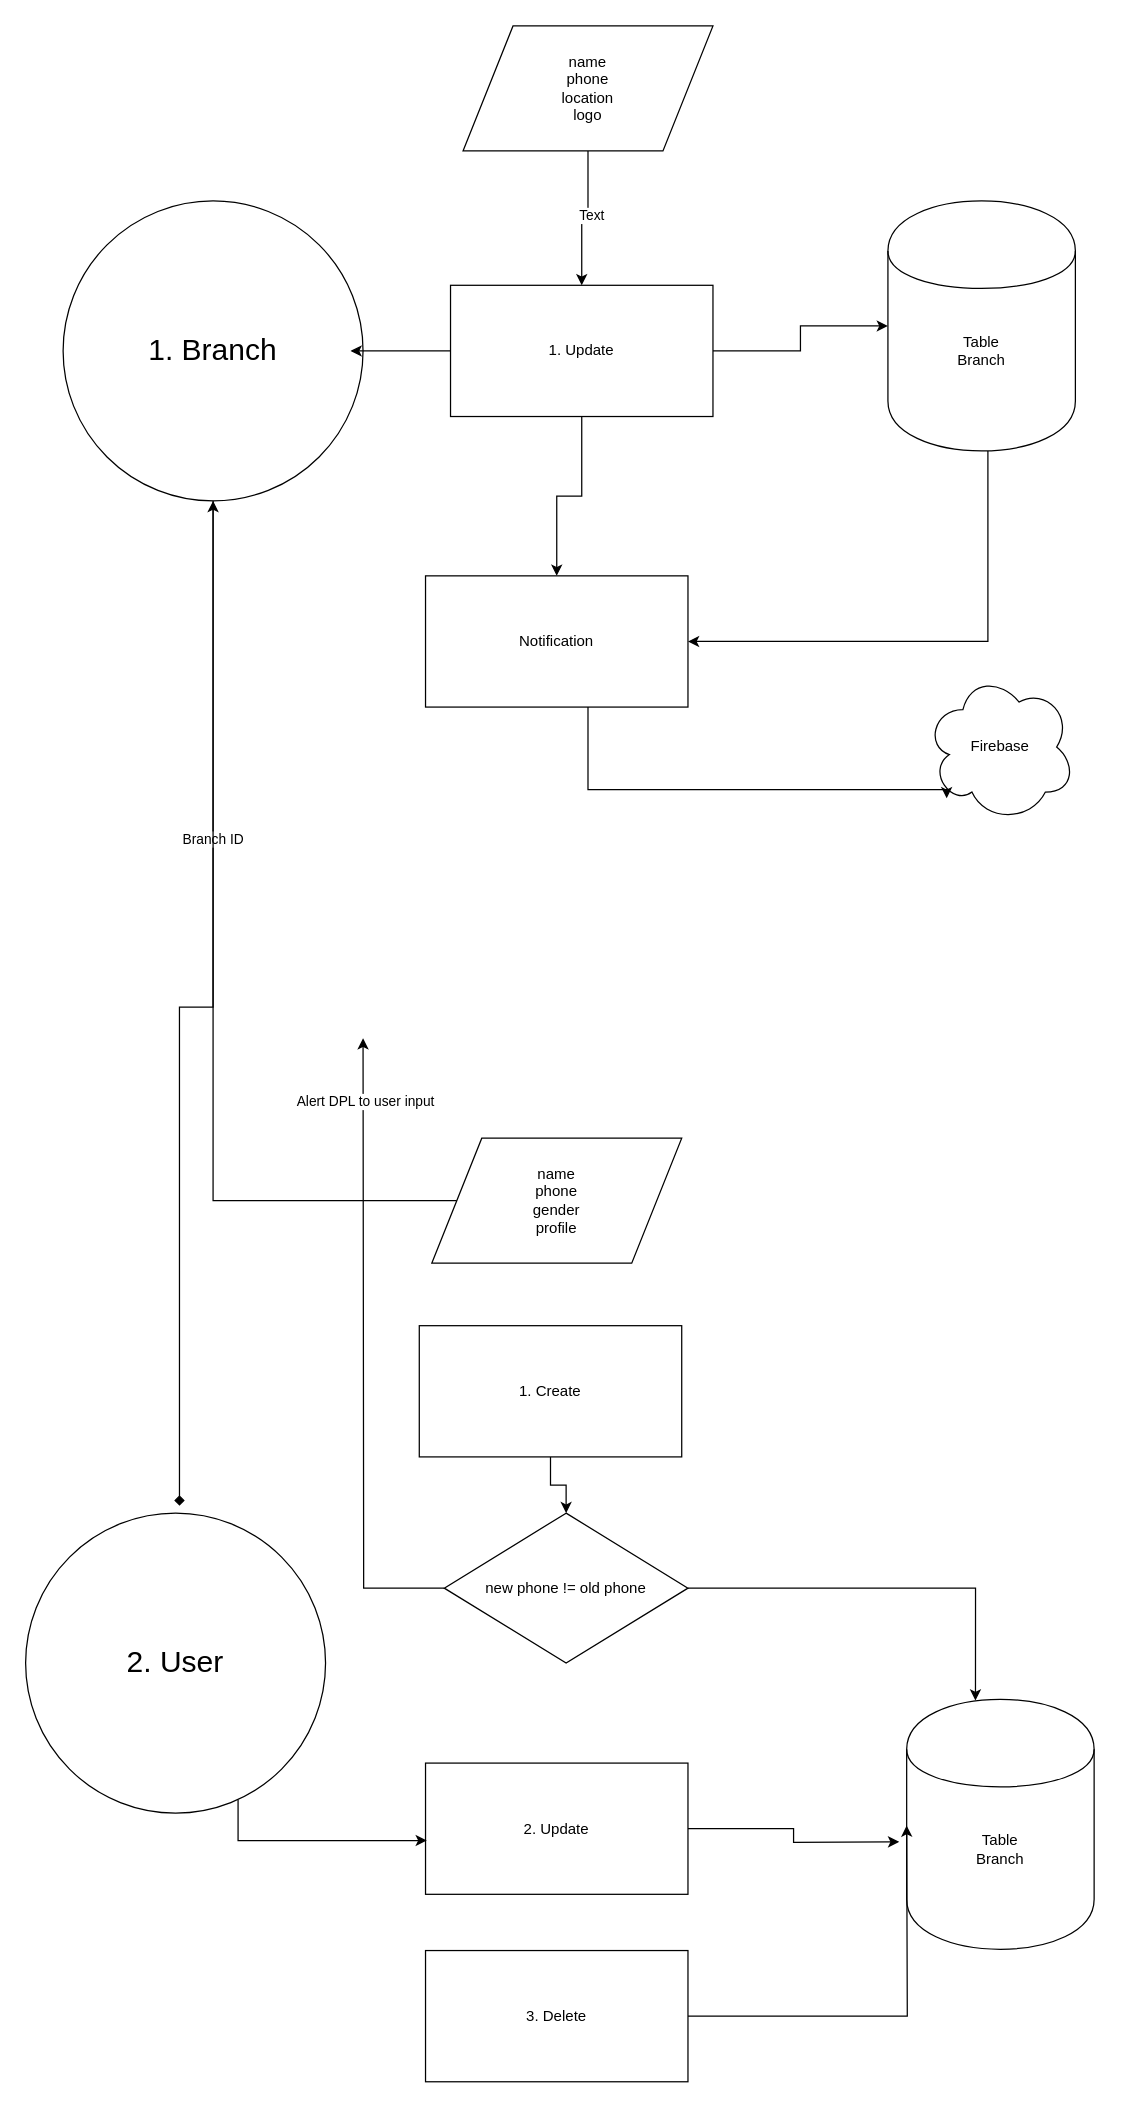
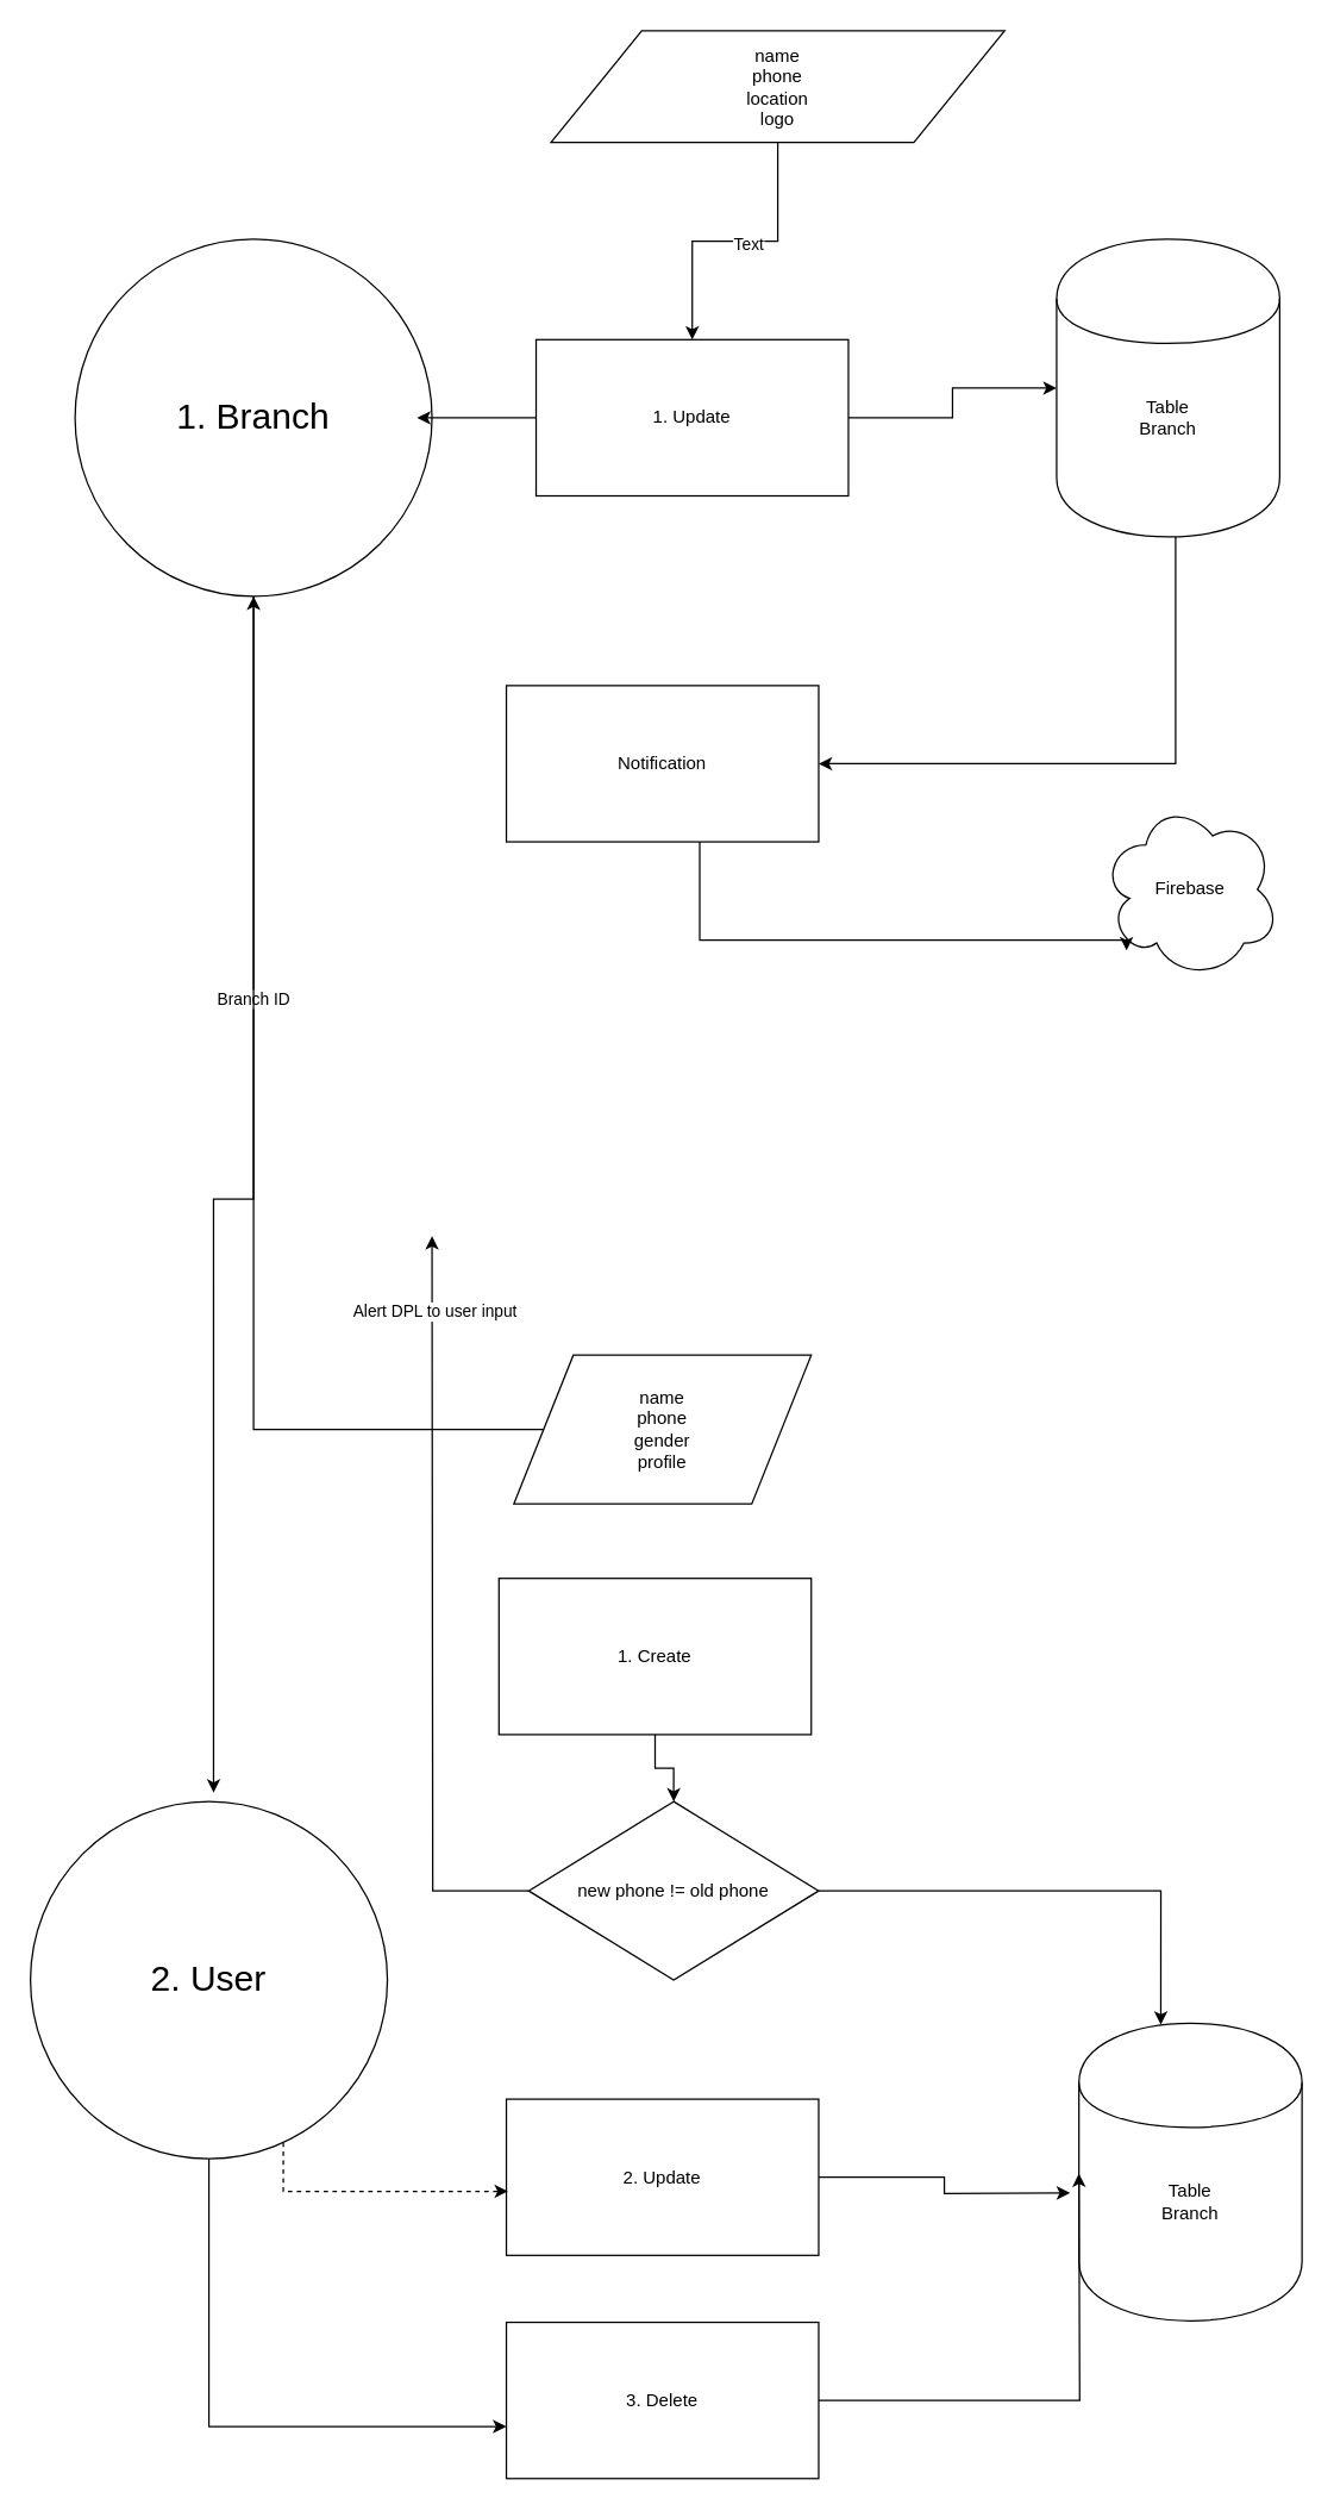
- <mxCell id="9" value="name&lt;div&gt;phone&lt;/div&gt;&lt;div&gt;location&lt;/div&gt;&lt;div&gt;logo&lt;/div&gt;" style="shape=parallelogram;perimeter=parallelogramPerimeter;whiteSpace=wrap;html=1;dashed=0;" vertex="1" parent="1"><mxGeometry x="370" y="20" width="200" height="100" as="geometry" /></mxCell>
+ <mxCell id="9" value="name&lt;div&gt;phone&lt;/div&gt;&lt;div&gt;location&lt;/div&gt;&lt;div&gt;logo&lt;/div&gt;" style="shape=parallelogram;perimeter=parallelogramPerimeter;whiteSpace=wrap;html=1;dashed=0;" vertex="1" parent="1"><mxGeometry x="370" y="20" width="305" height="75" as="geometry" /></mxCell>
- <mxCell id="4" style="edgeStyle=orthogonalEdgeStyle;rounded=0;orthogonalLoop=1;jettySize=auto;html=1;" edge="1" parent="1" source="6" target="12"><mxGeometry relative="1" as="geometry" /></mxCell>
- <mxCell id="19" style="edgeStyle=orthogonalEdgeStyle;rounded=0;orthogonalLoop=1;jettySize=auto;html=1;entryX=0.513;entryY=-0.025;entryDx=0;entryDy=0;entryPerimeter=0;endArrow=diamond;" edge="1" parent="1" source="2" target="18"><mxGeometry relative="1" as="geometry" /></mxCell>
+ <mxCell id="19" style="edgeStyle=orthogonalEdgeStyle;rounded=0;orthogonalLoop=1;jettySize=auto;html=1;entryX=0.513;entryY=-0.025;entryDx=0;entryDy=0;entryPerimeter=0;" edge="1" parent="1" source="2" target="18"><mxGeometry relative="1" as="geometry" /></mxCell>
- <mxCell id="24" style="edgeStyle=orthogonalEdgeStyle;rounded=0;orthogonalLoop=1;jettySize=auto;html=1;entryX=0.005;entryY=0.59;entryDx=0;entryDy=0;entryPerimeter=0;" edge="1" parent="1" source="18" target="21"><mxGeometry relative="1" as="geometry"><Array as="points"><mxPoint x="190" y="1472" /></Array></mxGeometry></mxCell>
+ <mxCell id="24" style="edgeStyle=orthogonalEdgeStyle;rounded=0;orthogonalLoop=1;jettySize=auto;html=1;entryX=0.005;entryY=0.59;entryDx=0;entryDy=0;entryPerimeter=0;dashed=1;" edge="1" parent="1" source="18" target="21"><mxGeometry relative="1" as="geometry"><Array as="points"><mxPoint x="190" y="1472" /></Array></mxGeometry></mxCell>
+ <mxCell id="25" style="edgeStyle=orthogonalEdgeStyle;rounded=0;orthogonalLoop=1;jettySize=auto;html=1;entryX=0;entryY=0.667;entryDx=0;entryDy=0;entryPerimeter=0;" edge="1" parent="1" source="18" target="23"><mxGeometry relative="1" as="geometry"><Array as="points"><mxPoint x="140" y="1630" /></Array></mxGeometry></mxCell>
